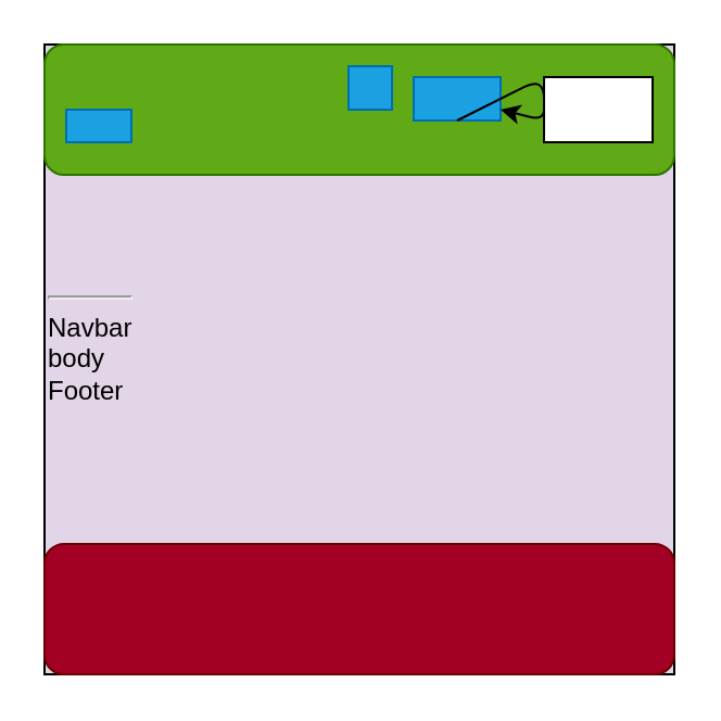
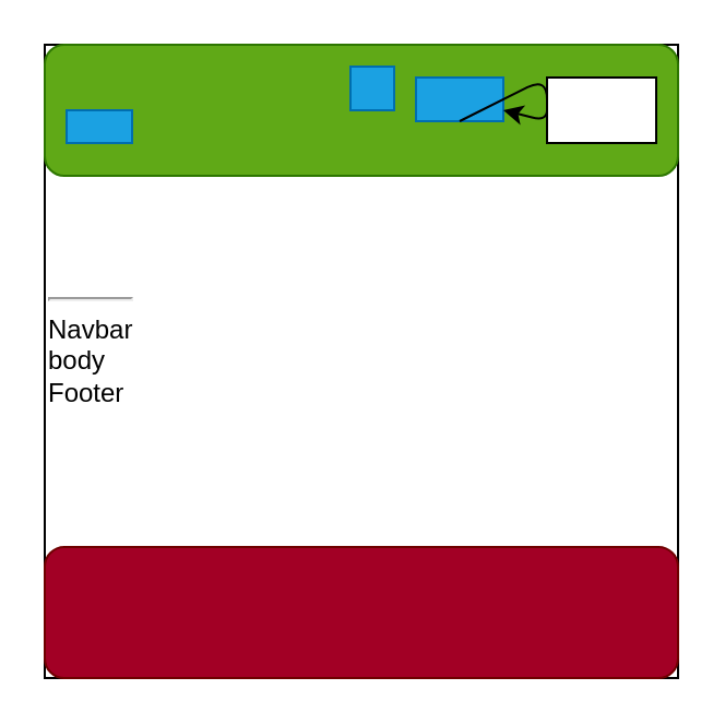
- <mxCell id="2" value="&lt;hr id=&quot;null&quot;&gt;Navbar&lt;br&gt;body&lt;br&gt;Footer&lt;br&gt;&lt;br&gt;" style="whiteSpace=wrap;html=1;aspect=fixed;fontFamily=Helvetica;align=left;fillColor=#e1d5e7;" vertex="1" parent="1"><mxGeometry x="20" y="20" width="290" height="290" as="geometry" /></mxCell>
+ <mxCell id="2" value="&lt;hr id=&quot;null&quot;&gt;Navbar&lt;br&gt;body&lt;br&gt;Footer&lt;br&gt;&lt;br&gt;" style="whiteSpace=wrap;html=1;aspect=fixed;fontFamily=Helvetica;align=left;" vertex="1" parent="1"><mxGeometry x="20" y="20" width="290" height="290" as="geometry" /></mxCell>
